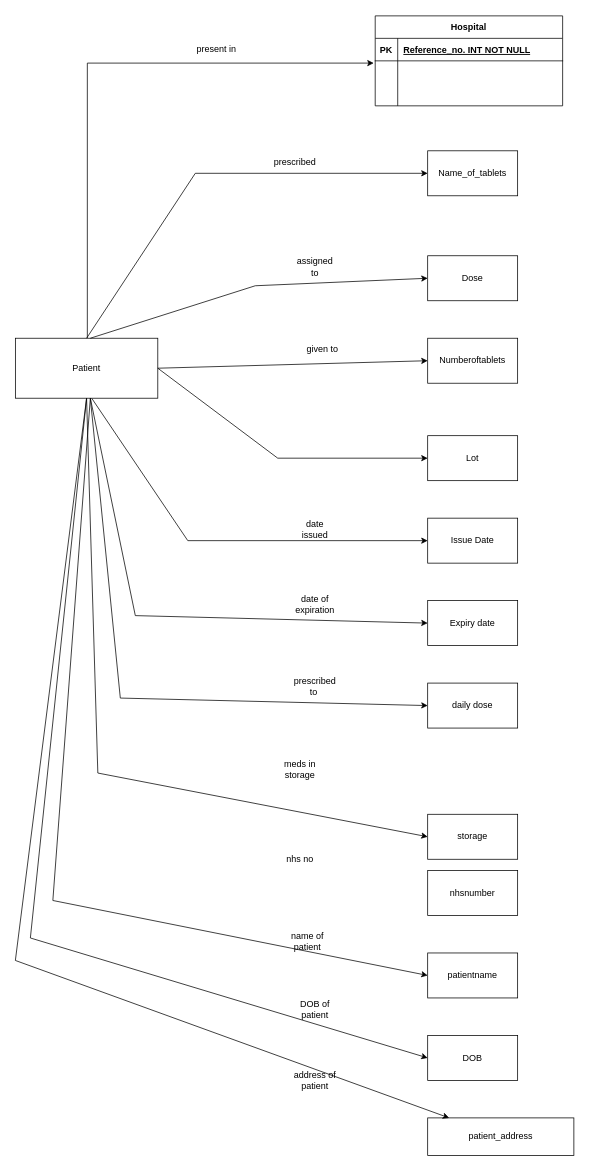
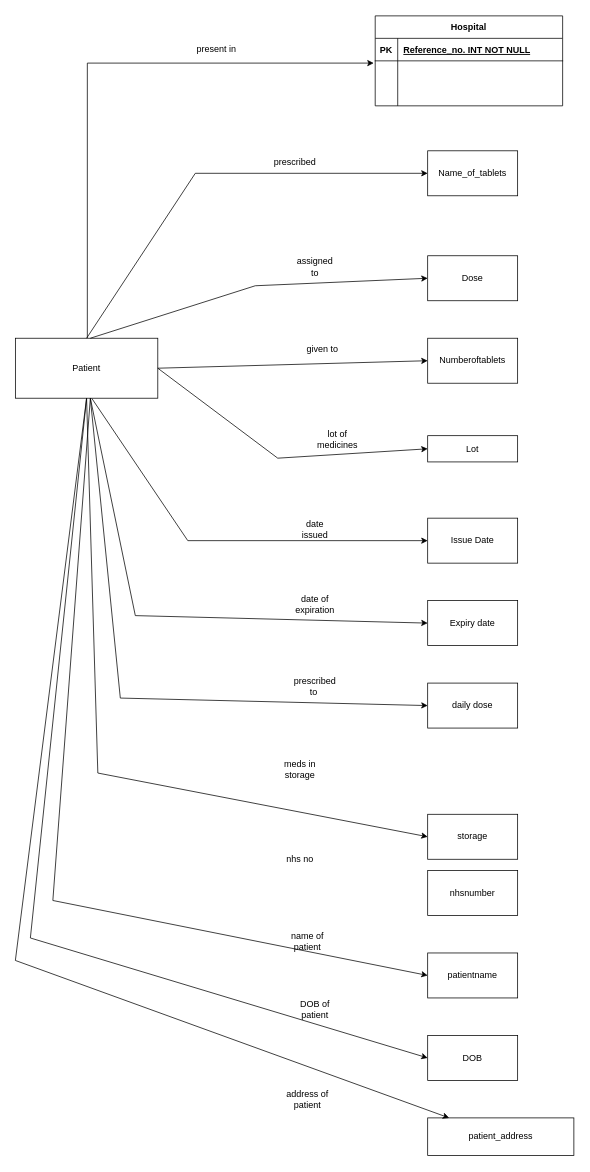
+ <mxCell id="38" value="lot of medicines" style="text;html=1;strokeColor=none;fillColor=none;align=center;verticalAlign=middle;whiteSpace=wrap;rounded=0;" vertex="1" parent="1"><mxGeometry x="420" y="570" width="60" height="30" as="geometry" /></mxCell>
- <mxCell id="14" value="Lot" style="rounded=0;whiteSpace=wrap;html=1;" vertex="1" parent="1"><mxGeometry x="570" y="580" width="120" height="60" as="geometry" /></mxCell>
+ <mxCell id="14" value="Lot" style="rounded=0;whiteSpace=wrap;html=1;" vertex="1" parent="1"><mxGeometry x="570" y="580" width="120" height="35" as="geometry" /></mxCell>
- <mxCell id="46" value="address of patient" style="text;html=1;strokeColor=none;fillColor=none;align=center;verticalAlign=middle;whiteSpace=wrap;rounded=0;" vertex="1" parent="1"><mxGeometry x="390" y="1425" width="60" height="30" as="geometry" /></mxCell>
+ <mxCell id="46" value="address of patient" style="text;html=1;strokeColor=none;fillColor=none;align=center;verticalAlign=middle;whiteSpace=wrap;rounded=0;" vertex="1" parent="1"><mxGeometry x="380" y="1450" width="60" height="30" as="geometry" /></mxCell>
